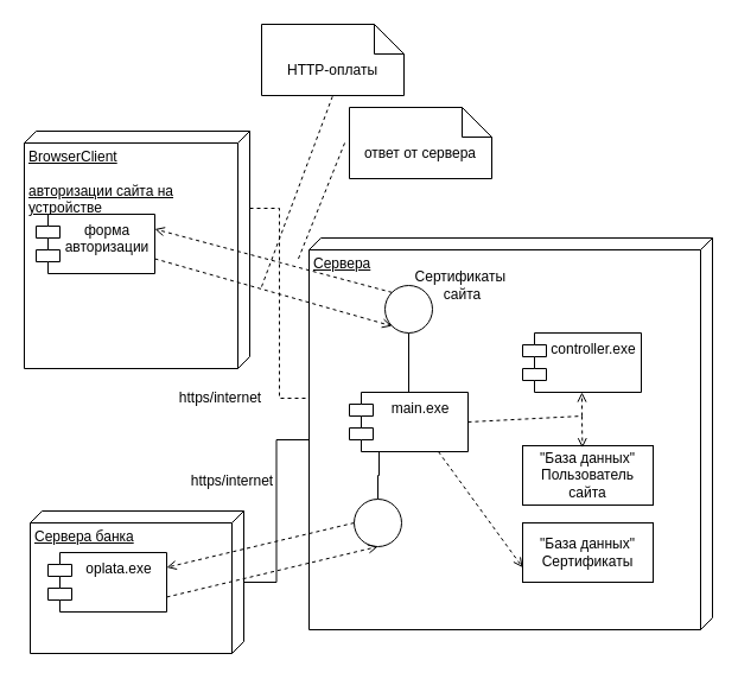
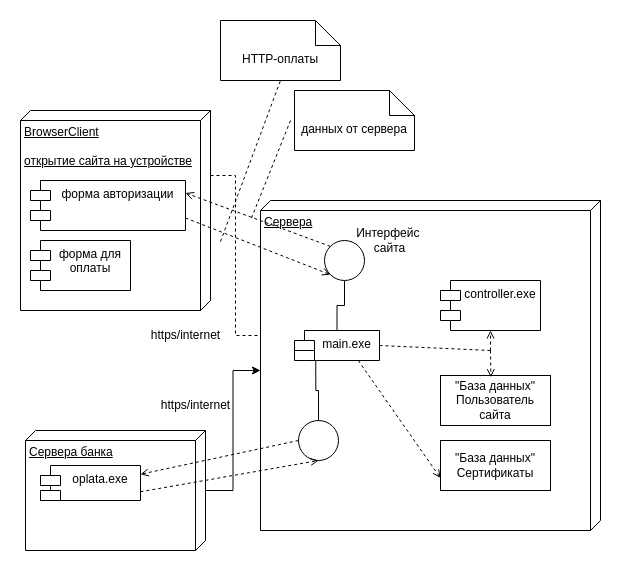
- <mxCell id="11" value="ответ от сервера" style="shape=note2;boundedLbl=1;whiteSpace=wrap;html=1;size=25;verticalAlign=top;align=center;" vertex="1" parent="1"><mxGeometry x="294" y="90" width="120" height="60" as="geometry" /></mxCell>
+ <mxCell id="11" value="данных от сервера" style="shape=note2;boundedLbl=1;whiteSpace=wrap;html=1;size=25;verticalAlign=top;align=center;" vertex="1" parent="1"><mxGeometry x="294" y="90" width="120" height="60" as="geometry" /></mxCell>
- <mxCell id="3" value="BrowserClient&lt;div&gt;&lt;br&gt;&lt;/div&gt;&lt;div&gt;авторизации сайта на устройстве&lt;/div&gt;" style="verticalAlign=top;align=left;spacingTop=8;spacingLeft=2;spacingRight=12;shape=cube;size=10;direction=south;fontStyle=4;html=1;whiteSpace=wrap;" vertex="1" parent="1"><mxGeometry x="20" y="110" width="190" height="200" as="geometry" /></mxCell>
+ <mxCell id="3" value="BrowserClient&lt;div&gt;&lt;br&gt;&lt;/div&gt;&lt;div&gt;открытие сайта на устройстве&lt;/div&gt;" style="verticalAlign=top;align=left;spacingTop=8;spacingLeft=2;spacingRight=12;shape=cube;size=10;direction=south;fontStyle=4;html=1;whiteSpace=wrap;" vertex="1" parent="1"><mxGeometry x="20" y="110" width="190" height="200" as="geometry" /></mxCell>
- <mxCell id="4" value="форма авторизации" style="shape=module;align=left;spacingLeft=20;align=center;verticalAlign=top;whiteSpace=wrap;html=1;" vertex="1" parent="1"><mxGeometry x="30" y="180" width="100" height="50" as="geometry" /></mxCell>
+ <mxCell id="4" value="форма авторизации" style="shape=module;align=left;spacingLeft=20;align=center;verticalAlign=top;whiteSpace=wrap;html=1;" vertex="1" parent="1"><mxGeometry x="30" y="180" width="155" height="50" as="geometry" /></mxCell>
- <mxCell id="15" value="Сертификаты&amp;nbsp;&lt;div&gt;сайта&lt;/div&gt;" style="text;html=1;align=center;verticalAlign=middle;resizable=0;points=[];autosize=1;strokeColor=none;fillColor=none;" vertex="1" parent="1"><mxGeometry x="344" y="220" width="90" height="40" as="geometry" /></mxCell>
+ <mxCell id="15" value="Интерфейс&amp;nbsp;&lt;div&gt;сайта&lt;/div&gt;" style="text;html=1;align=center;verticalAlign=middle;resizable=0;points=[];autosize=1;strokeColor=none;fillColor=none;" vertex="1" parent="1"><mxGeometry x="344" y="220" width="90" height="40" as="geometry" /></mxCell>
+ <mxCell id="18" value="форма для&lt;div&gt;оплаты&lt;/div&gt;" style="shape=module;align=left;spacingLeft=20;align=center;verticalAlign=top;whiteSpace=wrap;html=1;" vertex="1" parent="1"><mxGeometry x="30" y="240" width="100" height="50" as="geometry" /></mxCell>
- <mxCell id="10" value="main.exe" style="shape=module;align=left;spacingLeft=20;align=center;verticalAlign=top;whiteSpace=wrap;html=1;" vertex="1" parent="1"><mxGeometry x="294" y="330" width="100" height="50" as="geometry" /></mxCell>
+ <mxCell id="10" value="main.exe" style="shape=module;align=left;spacingLeft=20;align=center;verticalAlign=top;whiteSpace=wrap;html=1;" vertex="1" parent="1"><mxGeometry x="294" y="330" width="85" height="30" as="geometry" /></mxCell>
- <mxCell id="16" style="edgeStyle=orthogonalEdgeStyle;rounded=0;orthogonalLoop=1;jettySize=auto;html=1;entryX=0;entryY=0;entryDx=170;entryDy=340;entryPerimeter=0;endArrow=none;startFill=0;" edge="1" parent="1" source="17" target="2"><mxGeometry relative="1" as="geometry"><mxPoint x="210" y="380" as="targetPoint" /></mxGeometry></mxCell>
+ <mxCell id="16" style="edgeStyle=orthogonalEdgeStyle;rounded=0;orthogonalLoop=1;jettySize=auto;html=1;entryX=0;entryY=0;entryDx=170;entryDy=340;entryPerimeter=0;endArrow=classic;startFill=0;" edge="1" parent="1" source="17" target="2"><mxGeometry relative="1" as="geometry"><mxPoint x="210" y="380" as="targetPoint" /></mxGeometry></mxCell>
- <mxCell id="22" value="oplata.exe" style="shape=module;align=left;spacingLeft=20;align=center;verticalAlign=top;whiteSpace=wrap;html=1;" vertex="1" parent="1"><mxGeometry x="40" y="465" width="100" height="50" as="geometry" /></mxCell>
+ <mxCell id="22" value="oplata.exe" style="shape=module;align=left;spacingLeft=20;align=center;verticalAlign=top;whiteSpace=wrap;html=1;" vertex="1" parent="1"><mxGeometry x="40" y="465" width="100" height="35" as="geometry" /></mxCell>
